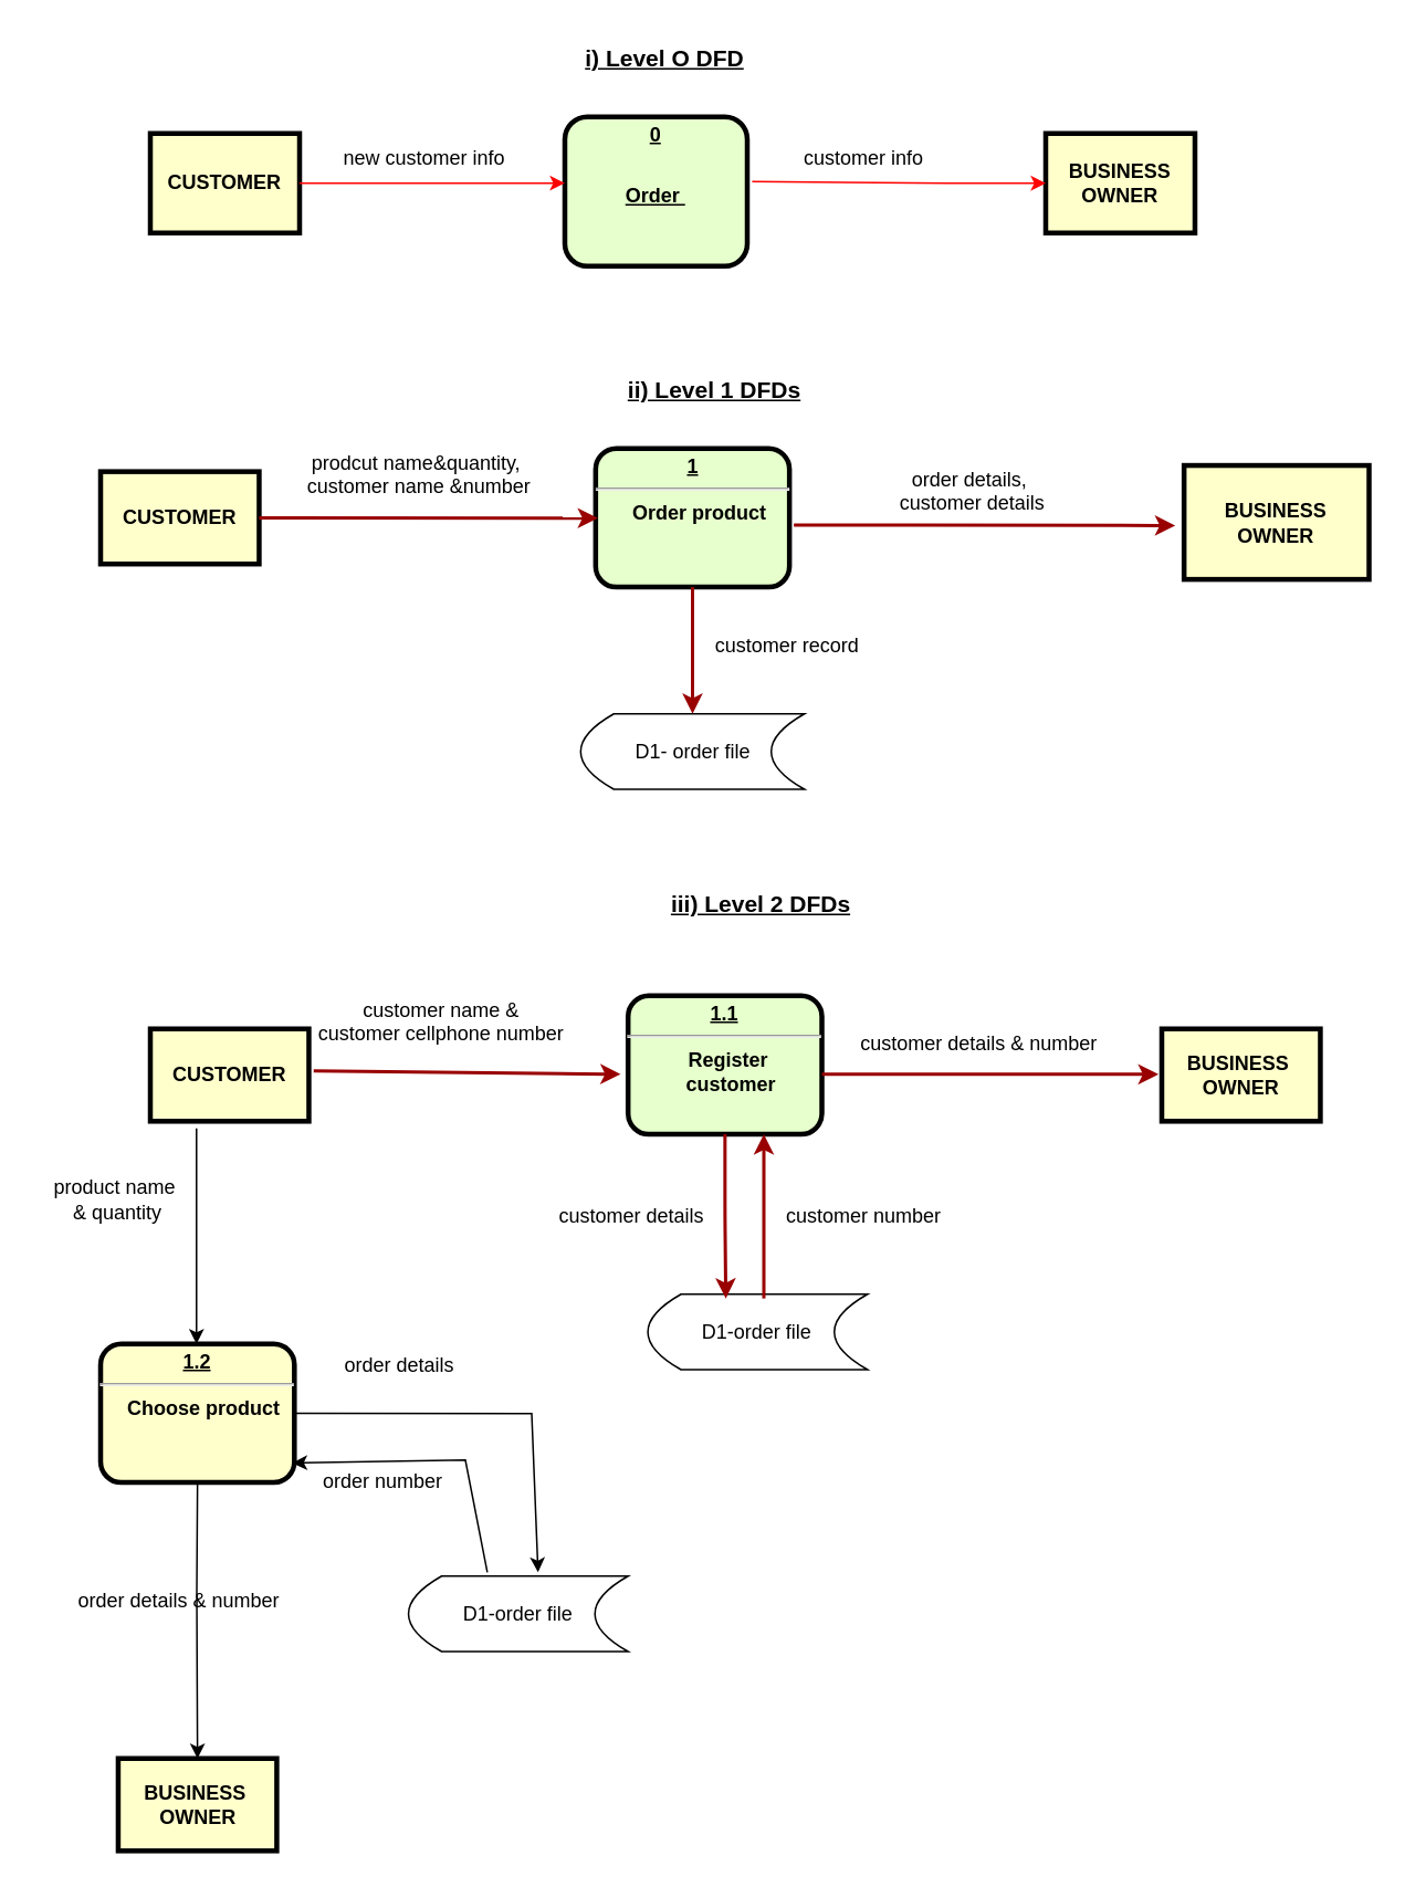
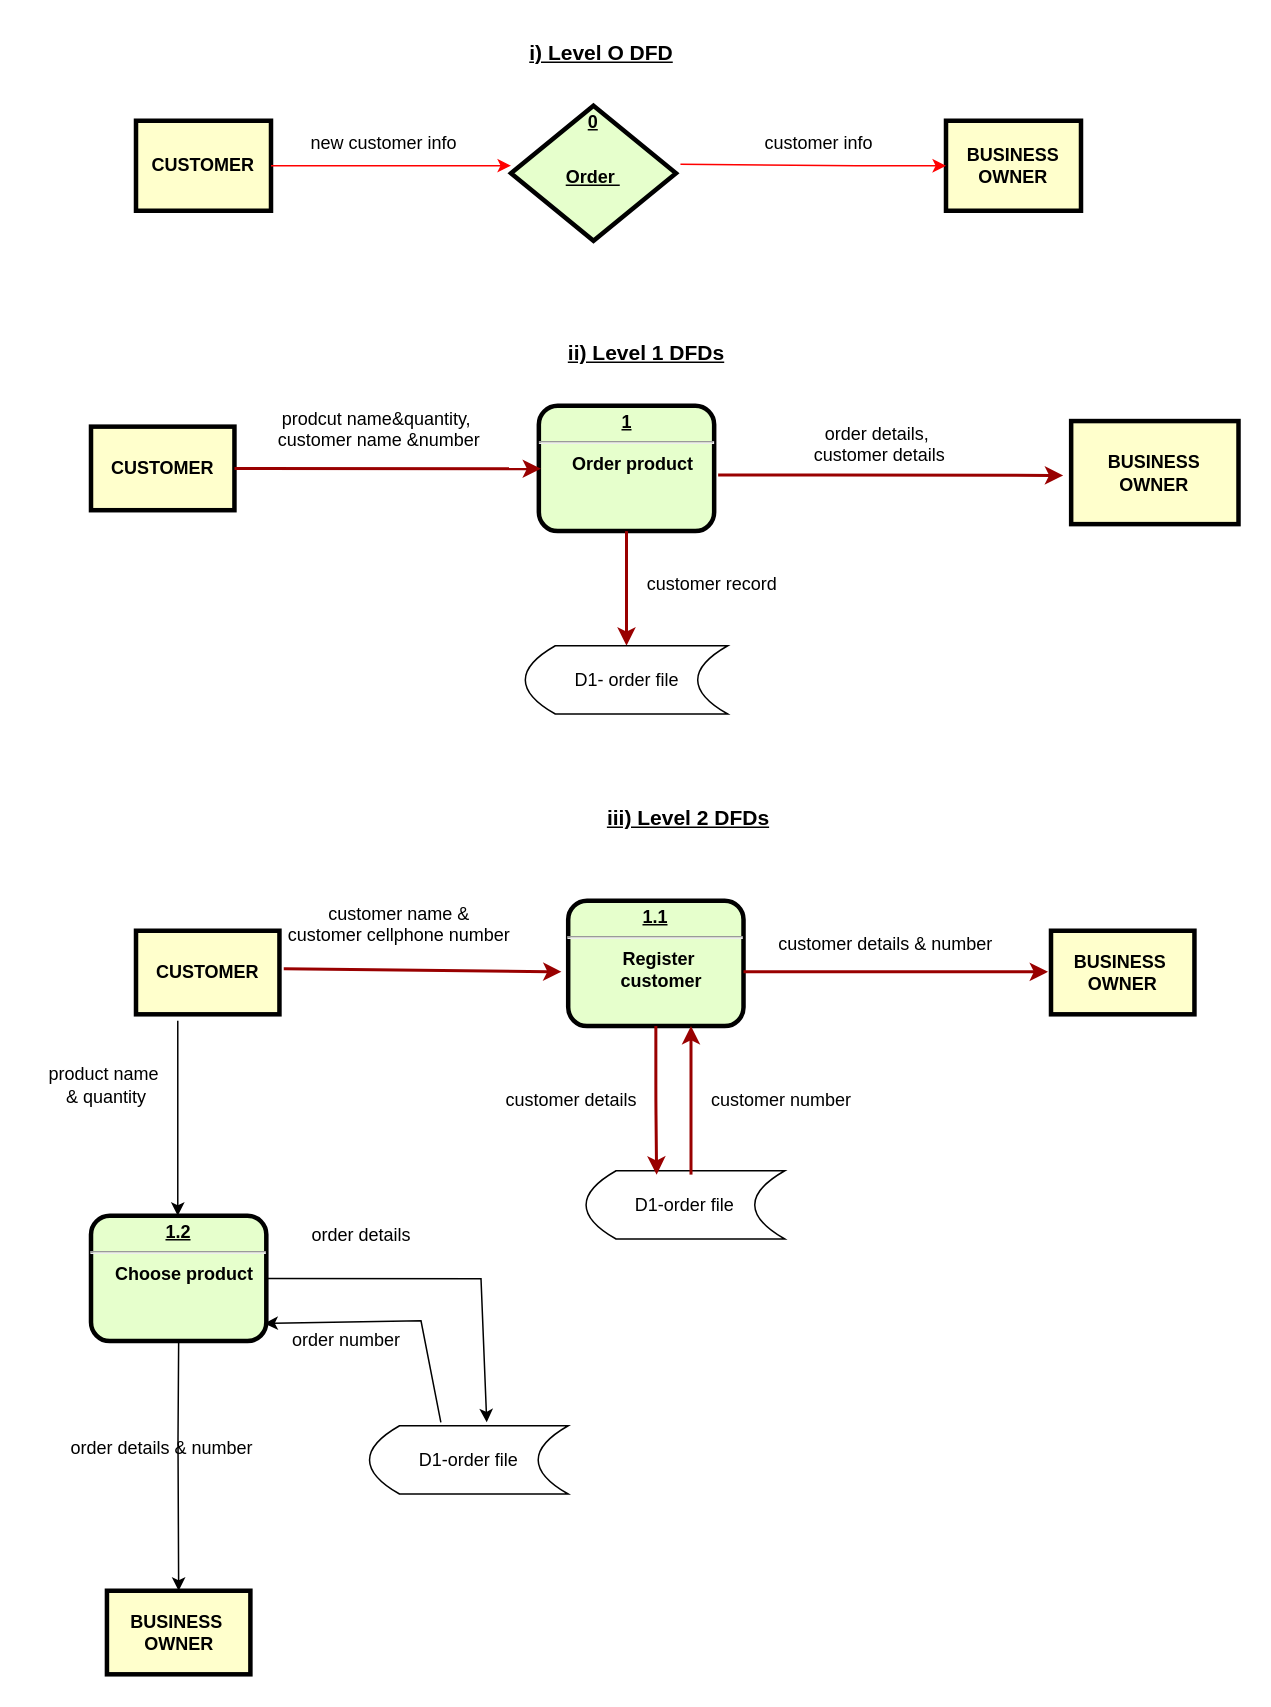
- <mxCell id="24" value="customer info" style="text;html=1;align=center;verticalAlign=middle;resizable=0;points=[];autosize=1;strokeColor=none;fillColor=none;" parent="17" vertex="1"><mxGeometry x="380" y="10" width="100" height="30" as="geometry" /></mxCell>
+ <mxCell id="24" value="customer info" style="text;html=1;align=center;verticalAlign=middle;resizable=0;points=[];autosize=1;strokeColor=none;fillColor=none;" parent="17" vertex="1"><mxGeometry x="405" y="10" width="100" height="30" as="geometry" /></mxCell>
- <mxCell id="19" value="&lt;p style=&quot;margin: 0px; margin-top: 4px; text-align: center; text-decoration: underline;&quot;&gt;&lt;span style=&quot;background-color: initial;&quot;&gt;0&lt;/span&gt;&lt;/p&gt;&lt;p style=&quot;margin: 0px; margin-top: 4px; text-align: center; text-decoration: underline;&quot;&gt;&lt;span style=&quot;background-color: initial;&quot;&gt;&lt;br&gt;&lt;/span&gt;&lt;/p&gt;&lt;p style=&quot;margin: 0px; margin-top: 4px; text-align: center; text-decoration: underline;&quot;&gt;&lt;span style=&quot;background-color: initial;&quot;&gt;Order&amp;nbsp;&lt;/span&gt;&lt;br&gt;&lt;/p&gt;" style="verticalAlign=middle;align=center;overflow=fill;fontSize=12;fontFamily=Helvetica;html=1;rounded=1;fontStyle=1;strokeWidth=3;fillColor=#E6FFCC" parent="17" vertex="1"><mxGeometry x="250" width="110" height="90" as="geometry" /></mxCell>
+ <mxCell id="19" value="&lt;p style=&quot;margin: 0px; margin-top: 4px; text-align: center; text-decoration: underline;&quot;&gt;&lt;span style=&quot;background-color: initial;&quot;&gt;0&lt;/span&gt;&lt;/p&gt;&lt;p style=&quot;margin: 0px; margin-top: 4px; text-align: center; text-decoration: underline;&quot;&gt;&lt;span style=&quot;background-color: initial;&quot;&gt;&lt;br&gt;&lt;/span&gt;&lt;/p&gt;&lt;p style=&quot;margin: 0px; margin-top: 4px; text-align: center; text-decoration: underline;&quot;&gt;&lt;span style=&quot;background-color: initial;&quot;&gt;Order&amp;nbsp;&lt;/span&gt;&lt;br&gt;&lt;/p&gt;" style="rhombus;verticalAlign=middle;align=center;overflow=fill;fontSize=12;fontFamily=Helvetica;html=1;fontStyle=1;strokeWidth=3;fillColor=#E6FFCC;" parent="17" vertex="1"><mxGeometry x="250" width="110" height="90" as="geometry" /></mxCell>
- <mxCell id="39" value="&lt;p style=&quot;margin: 0px; margin-top: 4px; text-align: center; text-decoration: underline;&quot;&gt;&lt;strong&gt;1.2&lt;br&gt;&lt;/strong&gt;&lt;/p&gt;&lt;hr&gt;&lt;p style=&quot;margin: 0px; margin-left: 8px;&quot;&gt;Choose product&lt;/p&gt;" style="verticalAlign=middle;align=center;overflow=fill;fontSize=12;fontFamily=Helvetica;html=1;rounded=1;fontStyle=1;strokeWidth=3;fillColor=#ffffcc;" vertex="1" parent="1"><mxGeometry x="60" y="810" width="116.875" height="83.571" as="geometry" /></mxCell>
+ <mxCell id="39" value="&lt;p style=&quot;margin: 0px; margin-top: 4px; text-align: center; text-decoration: underline;&quot;&gt;&lt;strong&gt;1.2&lt;br&gt;&lt;/strong&gt;&lt;/p&gt;&lt;hr&gt;&lt;p style=&quot;margin: 0px; margin-left: 8px;&quot;&gt;Choose product&lt;/p&gt;" style="verticalAlign=middle;align=center;overflow=fill;fontSize=12;fontFamily=Helvetica;html=1;rounded=1;fontStyle=1;strokeWidth=3;fillColor=#E6FFCC" vertex="1" parent="1"><mxGeometry x="60" y="810" width="116.875" height="83.571" as="geometry" /></mxCell>
